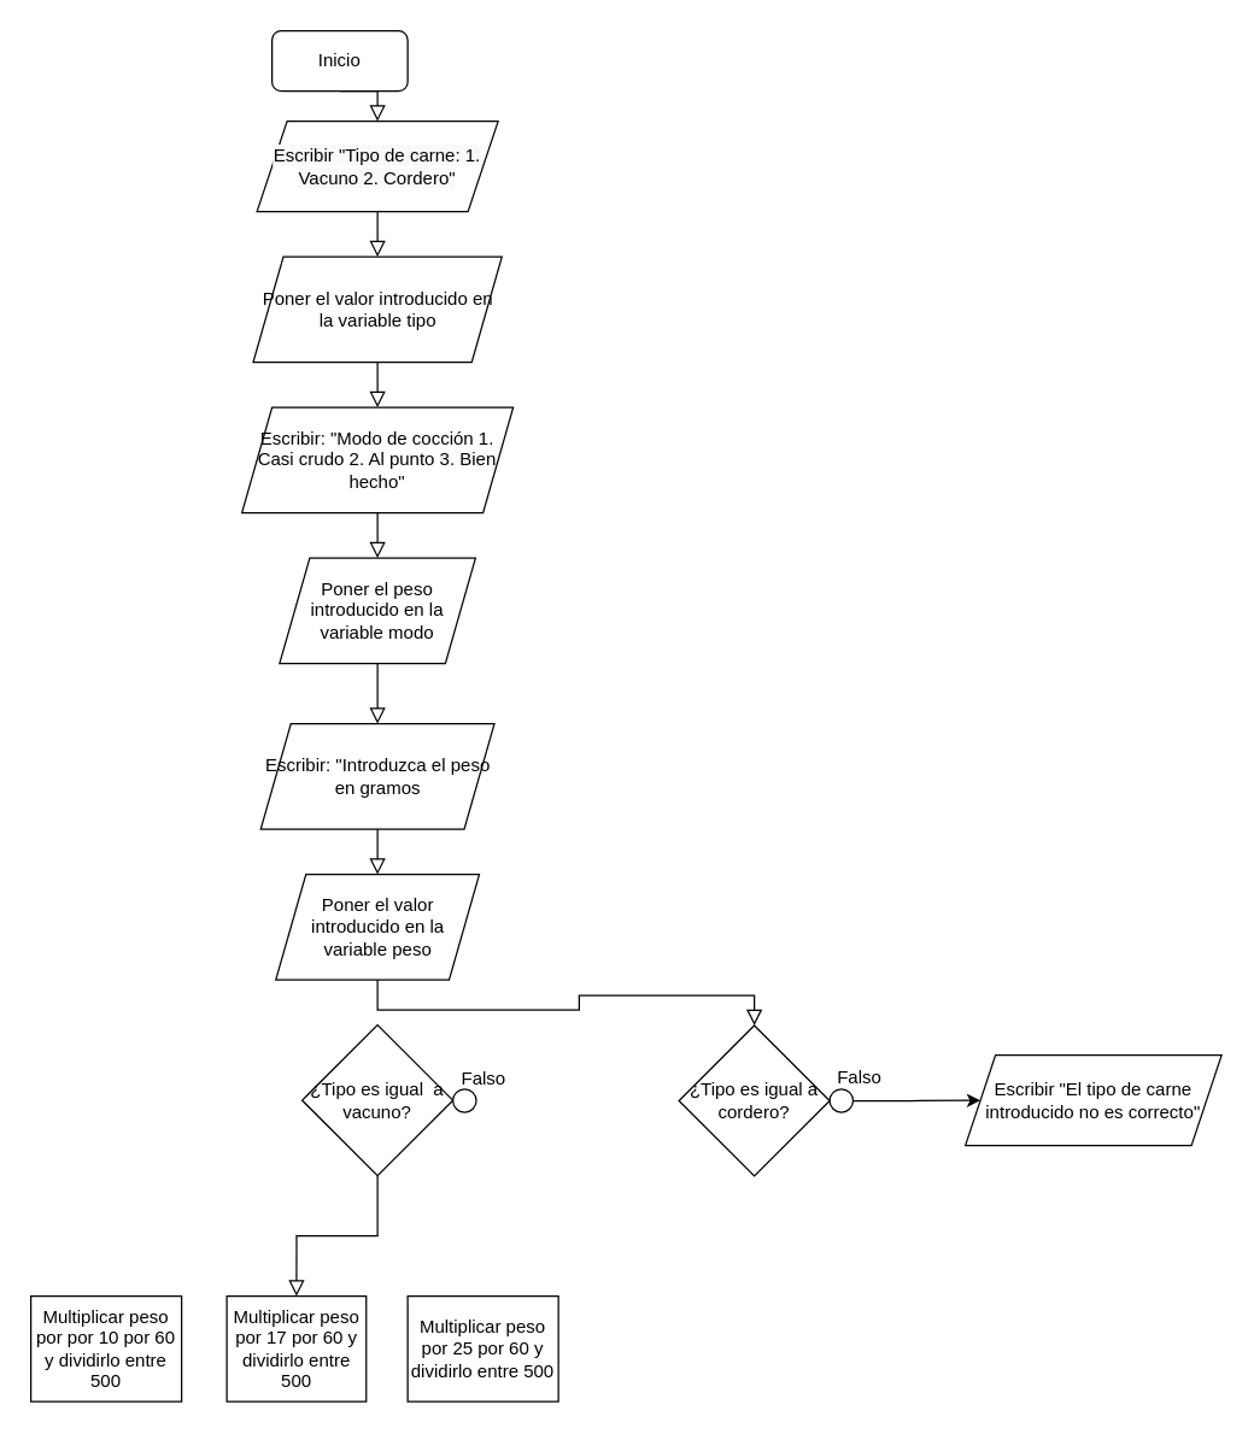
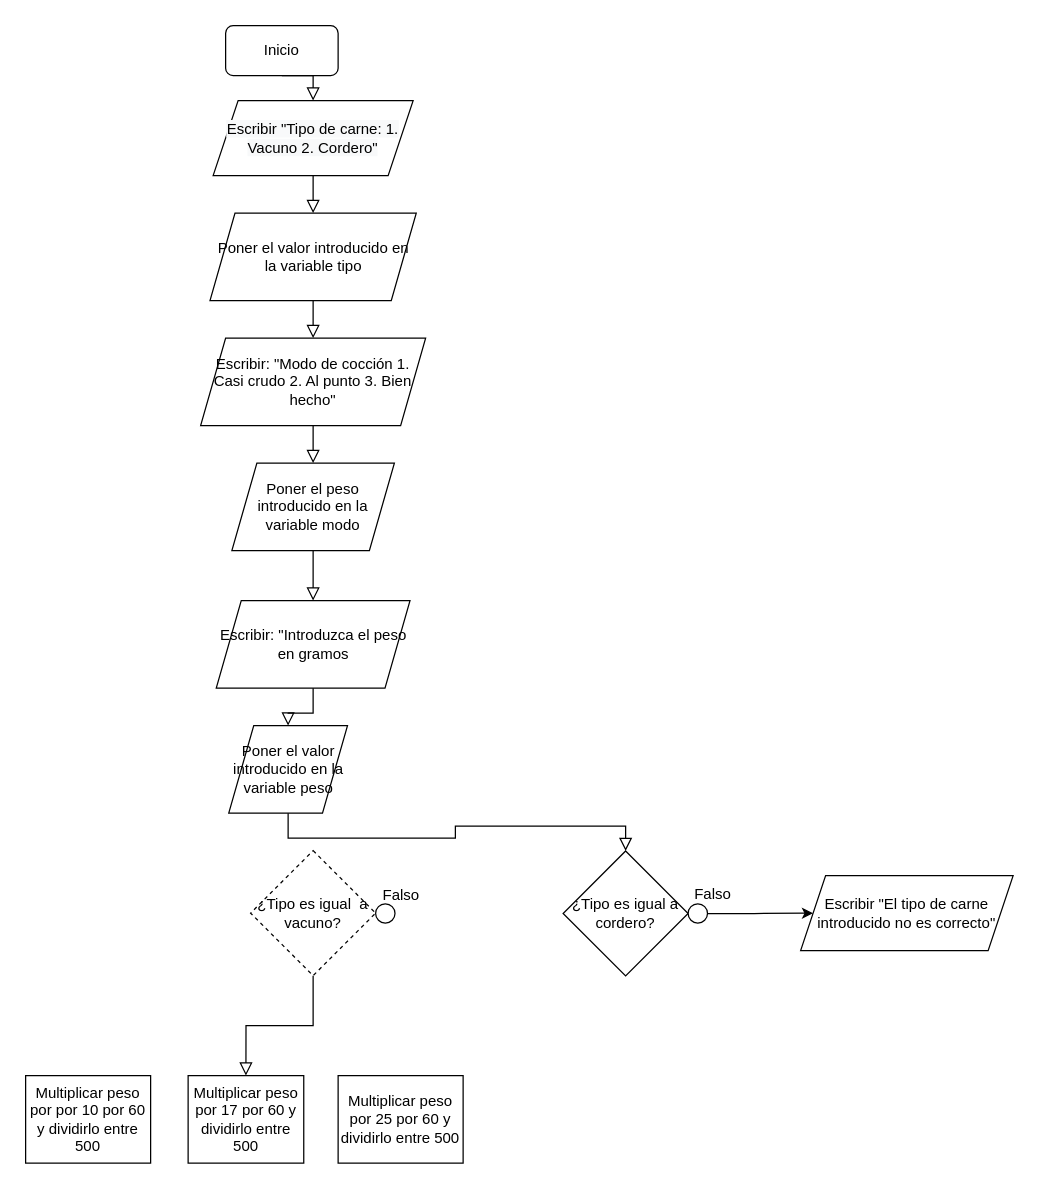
- <mxCell id="8" value="Poner el valor introducido en la variable peso" style="shape=parallelogram;perimeter=parallelogramPerimeter;whiteSpace=wrap;html=1;fixedSize=1;" vertex="1" parent="1"><mxGeometry x="182.5" y="580" width="135" height="70" as="geometry" /></mxCell>
+ <mxCell id="8" value="Poner el valor introducido en la variable peso" style="shape=parallelogram;perimeter=parallelogramPerimeter;whiteSpace=wrap;html=1;fixedSize=1;" vertex="1" parent="1"><mxGeometry x="182.5" y="580" width="95" height="70" as="geometry" /></mxCell>
- <mxCell id="9" value="¿Tipo es igual&amp;nbsp; a vacuno?" style="rhombus;whiteSpace=wrap;html=1;" vertex="1" parent="1"><mxGeometry x="200" y="680" width="100" height="100" as="geometry" /></mxCell>
+ <mxCell id="9" value="¿Tipo es igual&amp;nbsp; a vacuno?" style="rhombus;whiteSpace=wrap;html=1;dashed=1;" vertex="1" parent="1"><mxGeometry x="200" y="680" width="100" height="100" as="geometry" /></mxCell>
